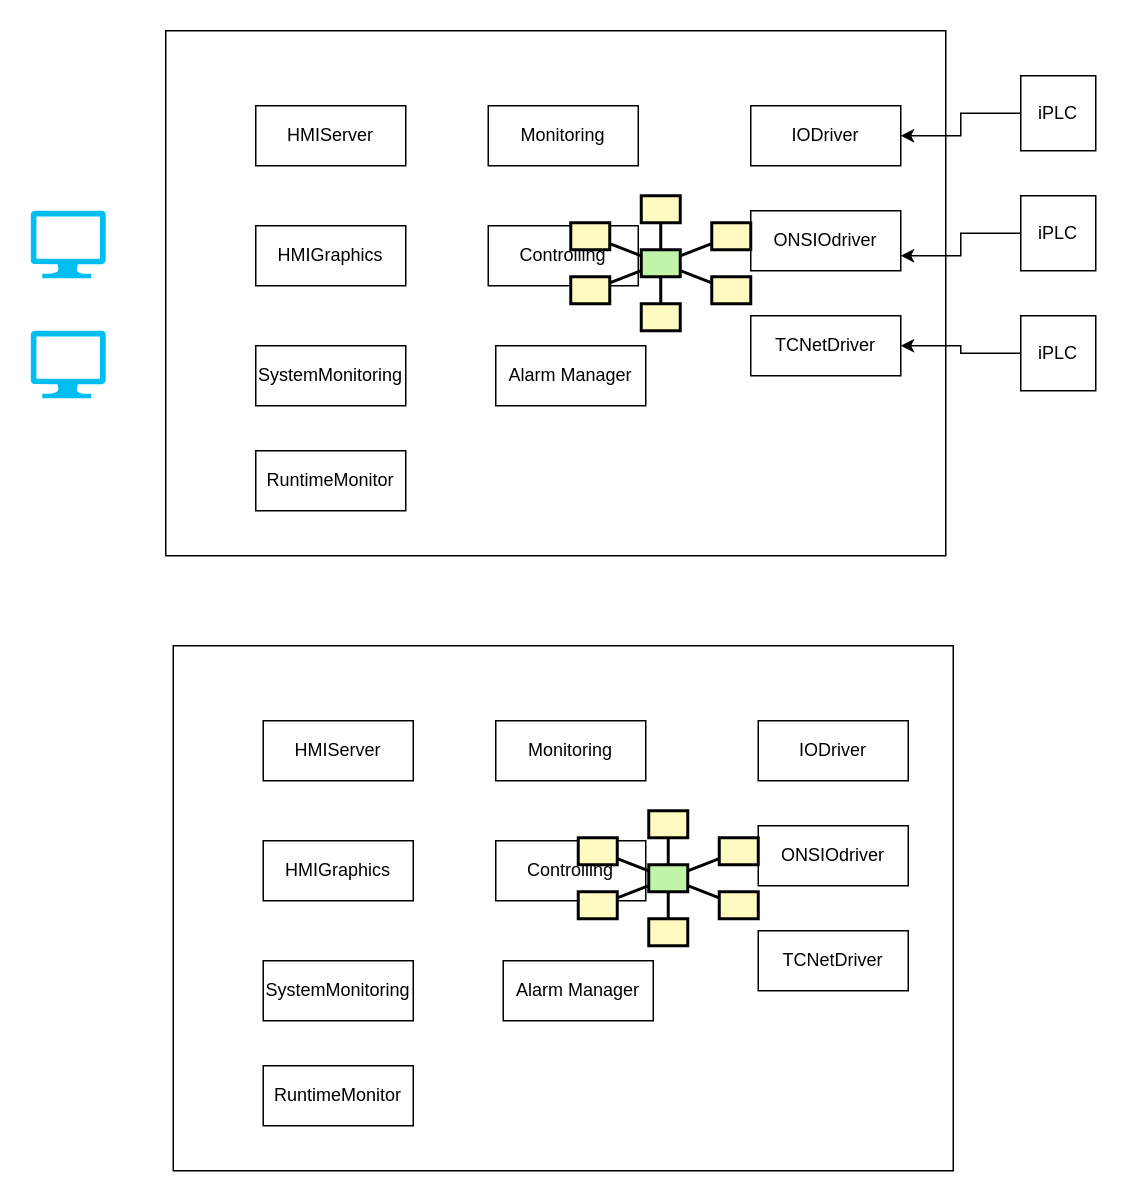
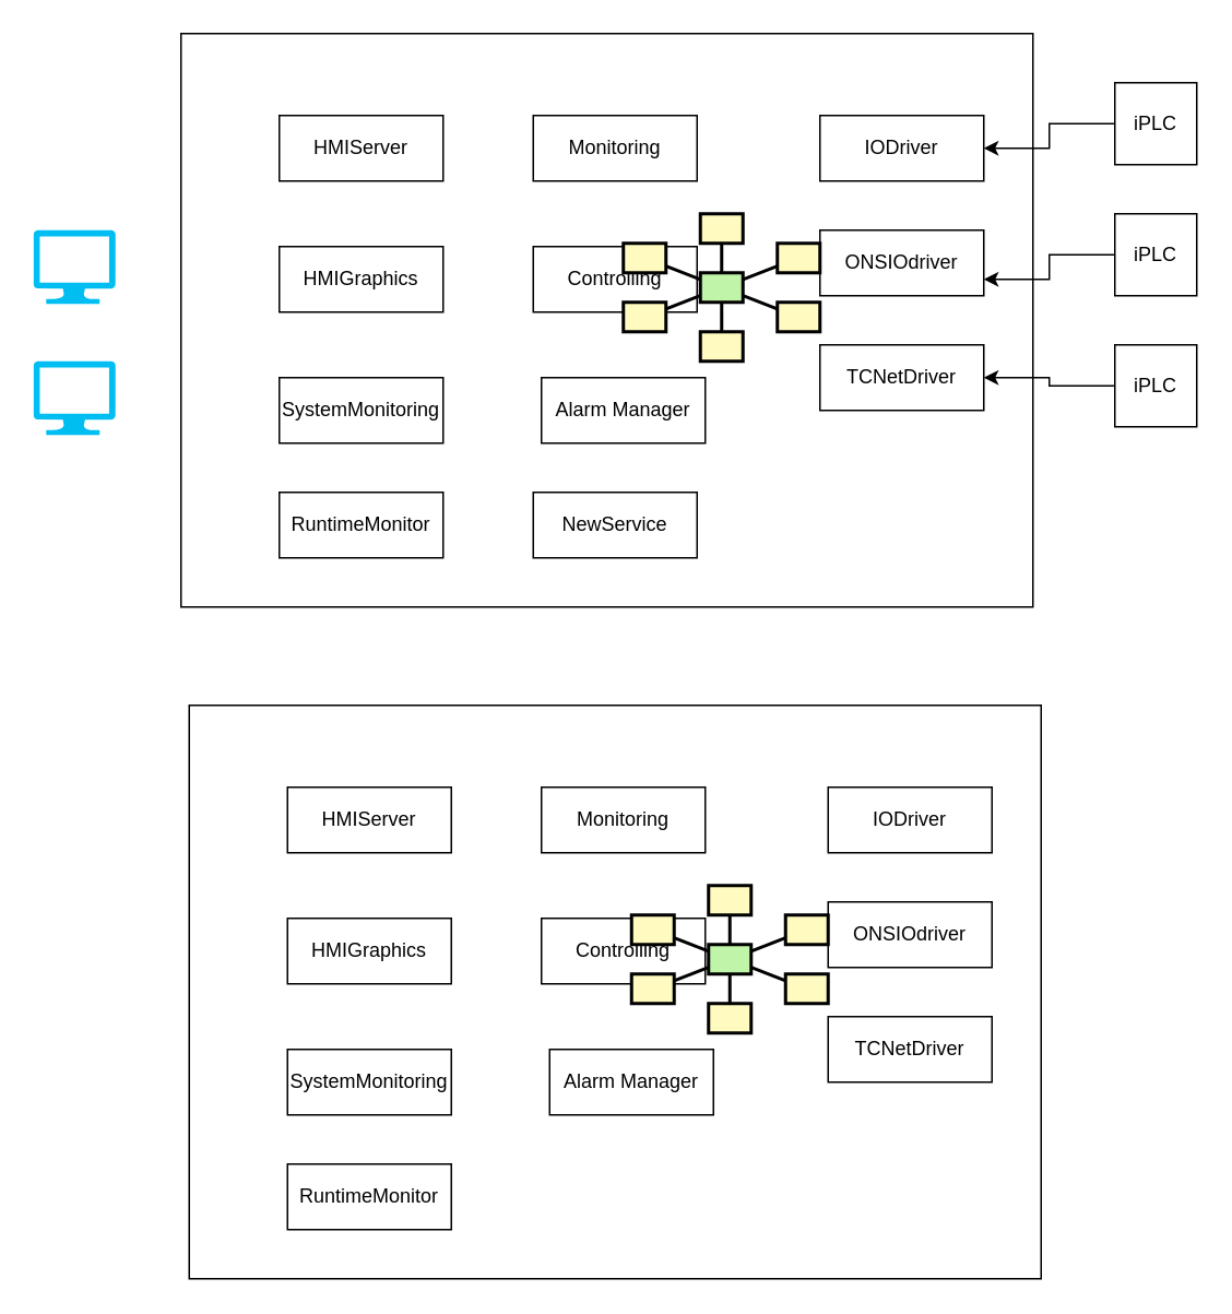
+ <mxCell id="58" value="NewService" style="rounded=0;whiteSpace=wrap;html=1;" parent="1" vertex="1"><mxGeometry x="325" y="300" width="100" height="40" as="geometry" /></mxCell>
